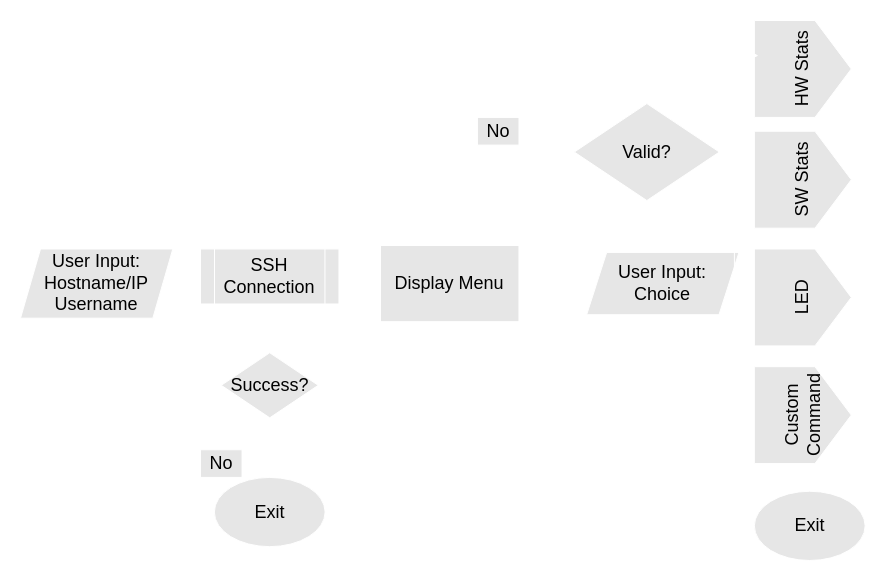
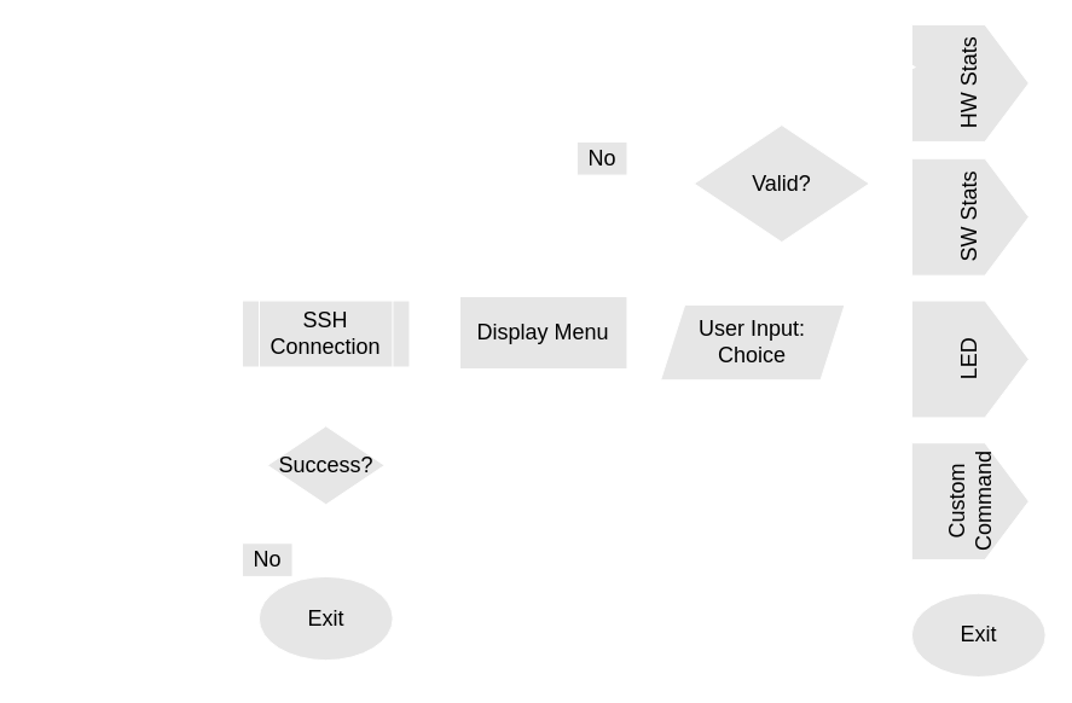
- <mxCell id="22" style="edgeStyle=orthogonalEdgeStyle;rounded=0;orthogonalLoop=1;jettySize=auto;html=1;entryX=0.5;entryY=0;entryDx=0;entryDy=0;strokeColor=#FFFFFF;fillColor=#E6E6E6;" edge="1" parent="2" source="15" target="21"><mxGeometry relative="1" as="geometry" /></mxCell>
+ <mxCell id="22" style="edgeStyle=orthogonalEdgeStyle;rounded=0;orthogonalLoop=1;jettySize=auto;html=1;entryX=0.5;entryY=0;entryDx=0;entryDy=0;strokeColor=#FFFFFF;fillColor=#E6E6E6;endArrow=none;" edge="1" parent="2" source="15" target="21"><mxGeometry relative="1" as="geometry" /></mxCell>
- <mxCell id="3" value="&lt;font style=&quot;font-size: 18px;&quot;&gt;User Input:&lt;br&gt;Hostname/IP&lt;br&gt;Username&lt;/font&gt;" style="shape=parallelogram;perimeter=parallelogramPerimeter;whiteSpace=wrap;html=1;fixedSize=1;strokeColor=#FFFFFF;fillColor=#E6E6E6;" vertex="1" parent="2"><mxGeometry y="228.462" width="152.309" height="69.231" as="geometry" /></mxCell>
- <mxCell id="5" value="" style="edgeStyle=orthogonalEdgeStyle;rounded=0;orthogonalLoop=1;jettySize=auto;html=1;strokeColor=#FFFFFF;fillColor=#E6E6E6;" edge="1" parent="2" source="3" target="4"><mxGeometry relative="1" as="geometry" /></mxCell>
- <mxCell id="10" value="&lt;font style=&quot;font-size: 18px;&quot;&gt;Display Menu&lt;/font&gt;" style="rounded=0;whiteSpace=wrap;html=1;strokeColor=#FFFFFF;fillColor=#E6E6E6;" vertex="1" parent="2"><mxGeometry x="360.002" y="225" width="138.462" height="76.154" as="geometry" /></mxCell>
+ <mxCell id="10" value="&lt;font style=&quot;font-size: 18px;&quot;&gt;Display Menu&lt;/font&gt;" style="rounded=0;whiteSpace=wrap;html=1;strokeColor=#FFFFFF;fillColor=#E6E6E6;" vertex="1" parent="2"><mxGeometry x="360.002" y="225" width="138.462" height="60" as="geometry" /></mxCell>
- <mxCell id="12" value="&lt;font style=&quot;font-size: 18px;&quot;&gt;User Input:&lt;br&gt;Choice&lt;/font&gt;" style="shape=parallelogram;perimeter=parallelogramPerimeter;whiteSpace=wrap;html=1;fixedSize=1;strokeColor=#FFFFFF;fillColor=#E6E6E6;" vertex="1" parent="2"><mxGeometry x="566.157" y="231.923" width="152.309" height="62.308" as="geometry" /></mxCell>
+ <mxCell id="12" value="&lt;font style=&quot;font-size: 18px;&quot;&gt;User Input:&lt;br&gt;Choice&lt;/font&gt;" style="shape=parallelogram;perimeter=parallelogramPerimeter;whiteSpace=wrap;html=1;fixedSize=1;strokeColor=#FFFFFF;fillColor=#E6E6E6;" vertex="1" parent="2"><mxGeometry x="526.157" y="231.923" width="152.309" height="62.308" as="geometry" /></mxCell>
